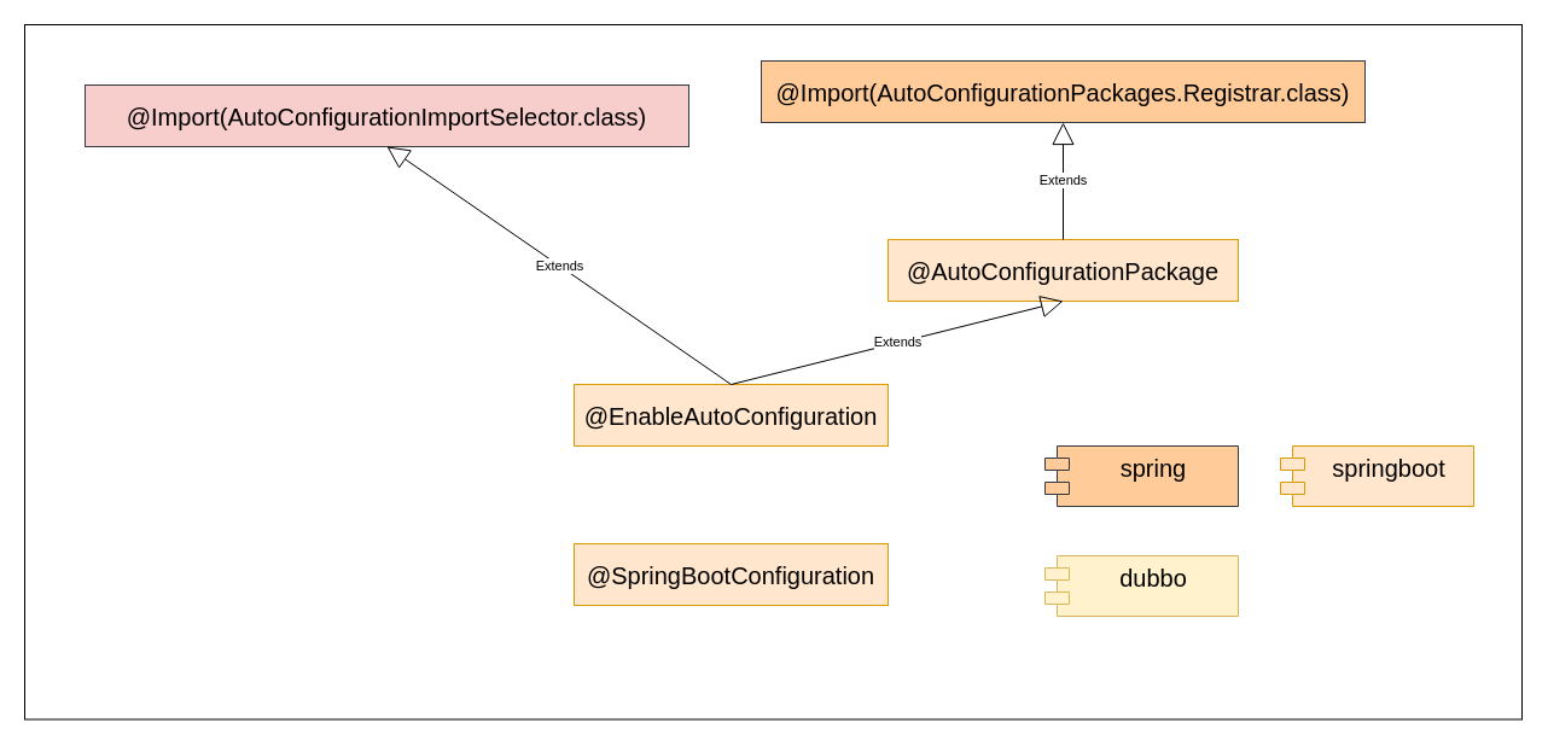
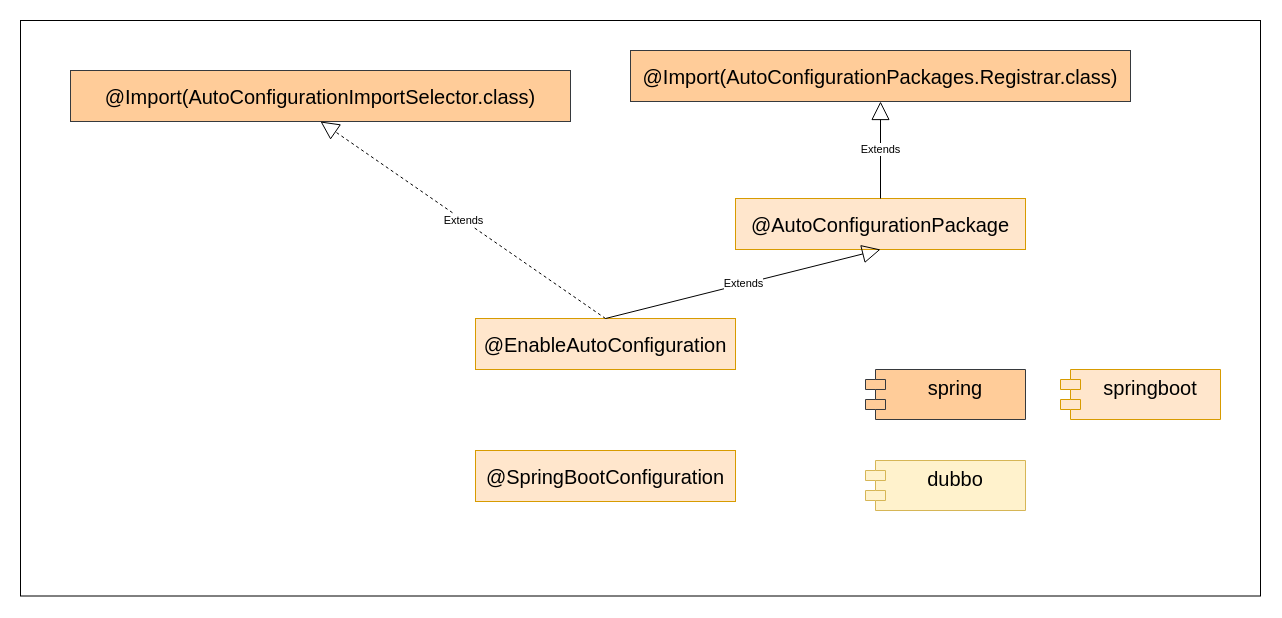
- <mxCell id="12" value="@Import(AutoConfigurationImportSelector.class)" style="html=1;whiteSpace=wrap;fontSize=20;verticalAlign=middle;align=center;fontStyle=0;fillColor=#f8cecc;strokeColor=#36393d;" parent="1" vertex="1"><mxGeometry x="70" y="70" width="500" height="51" as="geometry" /></mxCell>
+ <mxCell id="12" value="@Import(AutoConfigurationImportSelector.class)" style="html=1;whiteSpace=wrap;fontSize=20;verticalAlign=middle;align=center;fontStyle=0;fillColor=#ffcc99;strokeColor=#36393d;" parent="1" vertex="1"><mxGeometry x="70" y="70" width="500" height="51" as="geometry" /></mxCell>
- <mxCell id="13" value="Extends" style="endArrow=block;endSize=16;endFill=0;html=1;rounded=0;exitX=0.5;exitY=0;exitDx=0;exitDy=0;entryX=0.5;entryY=1;entryDx=0;entryDy=0;" parent="1" source="7" target="12" edge="1"><mxGeometry width="160" relative="1" as="geometry"><mxPoint x="320" y="280" as="sourcePoint" /><mxPoint x="480" y="280" as="targetPoint" /></mxGeometry></mxCell>
+ <mxCell id="13" value="Extends" style="endArrow=block;endSize=16;endFill=0;html=1;rounded=0;exitX=0.5;exitY=0;exitDx=0;exitDy=0;entryX=0.5;entryY=1;entryDx=0;entryDy=0;dashed=1;" parent="1" source="7" target="12" edge="1"><mxGeometry width="160" relative="1" as="geometry"><mxPoint x="320" y="280" as="sourcePoint" /><mxPoint x="480" y="280" as="targetPoint" /></mxGeometry></mxCell>
